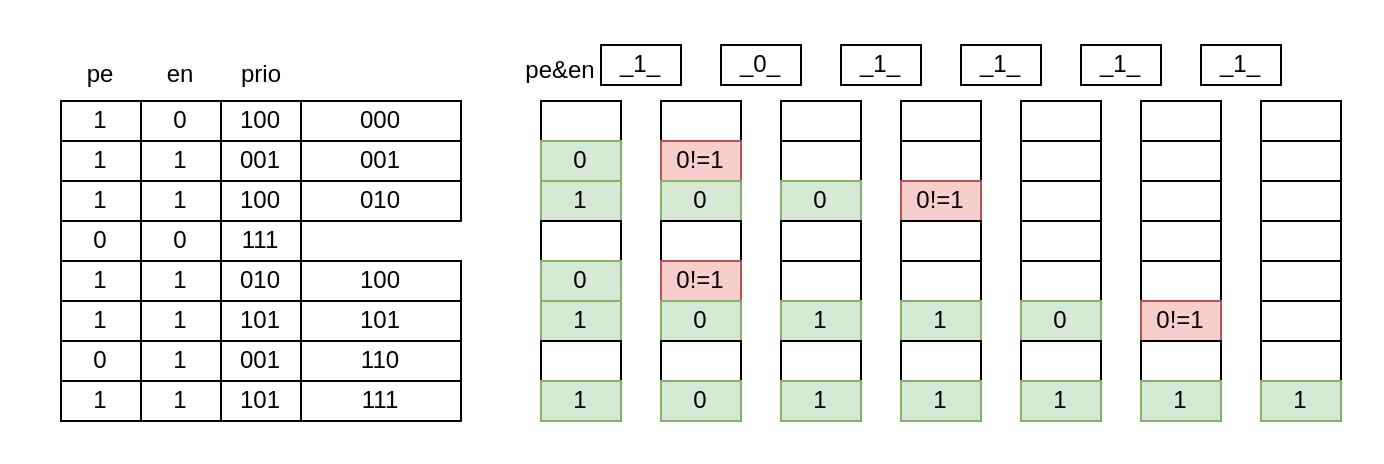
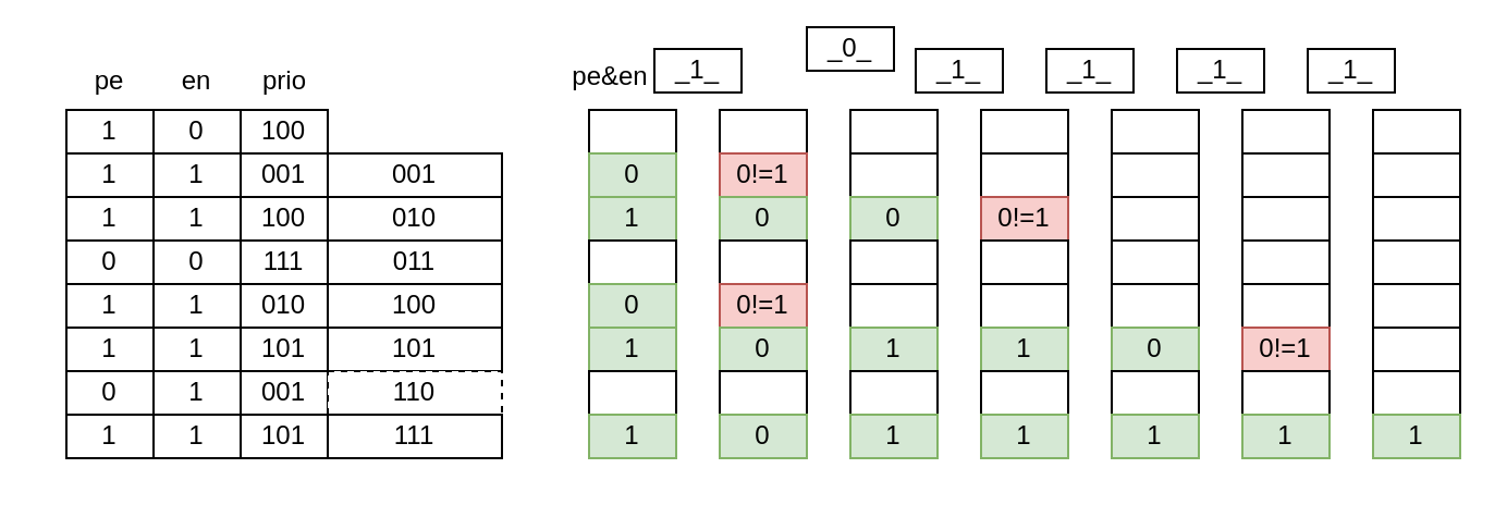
- <mxCell id="89" value="_0_" style="rounded=0;whiteSpace=wrap;html=1;" vertex="1" parent="1"><mxGeometry x="360" y="22" width="40" height="20" as="geometry" /></mxCell>
+ <mxCell id="89" value="_0_" style="rounded=0;whiteSpace=wrap;html=1;" vertex="1" parent="1"><mxGeometry x="370" y="12" width="40" height="20" as="geometry" /></mxCell>
- <mxCell id="3" value="000" style="rounded=0;whiteSpace=wrap;html=1;" vertex="1" parent="1"><mxGeometry x="150" y="50" width="80" height="20" as="geometry" /></mxCell>
+ <mxCell id="9" value="011" style="rounded=0;whiteSpace=wrap;html=1;" vertex="1" parent="1"><mxGeometry x="150" y="110" width="80" height="20" as="geometry" /></mxCell>
- <mxCell id="15" value="110" style="rounded=0;whiteSpace=wrap;html=1;" vertex="1" parent="1"><mxGeometry x="150" y="170" width="80" height="20" as="geometry" /></mxCell>
+ <mxCell id="15" value="110" style="rounded=0;whiteSpace=wrap;html=1;dashed=1;" vertex="1" parent="1"><mxGeometry x="150" y="170" width="80" height="20" as="geometry" /></mxCell>
